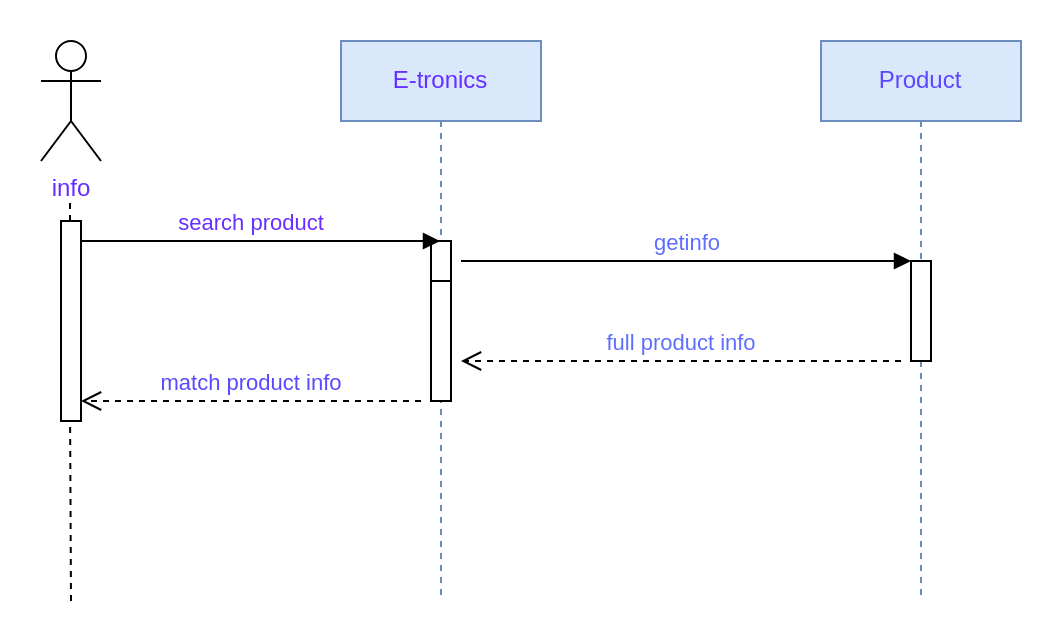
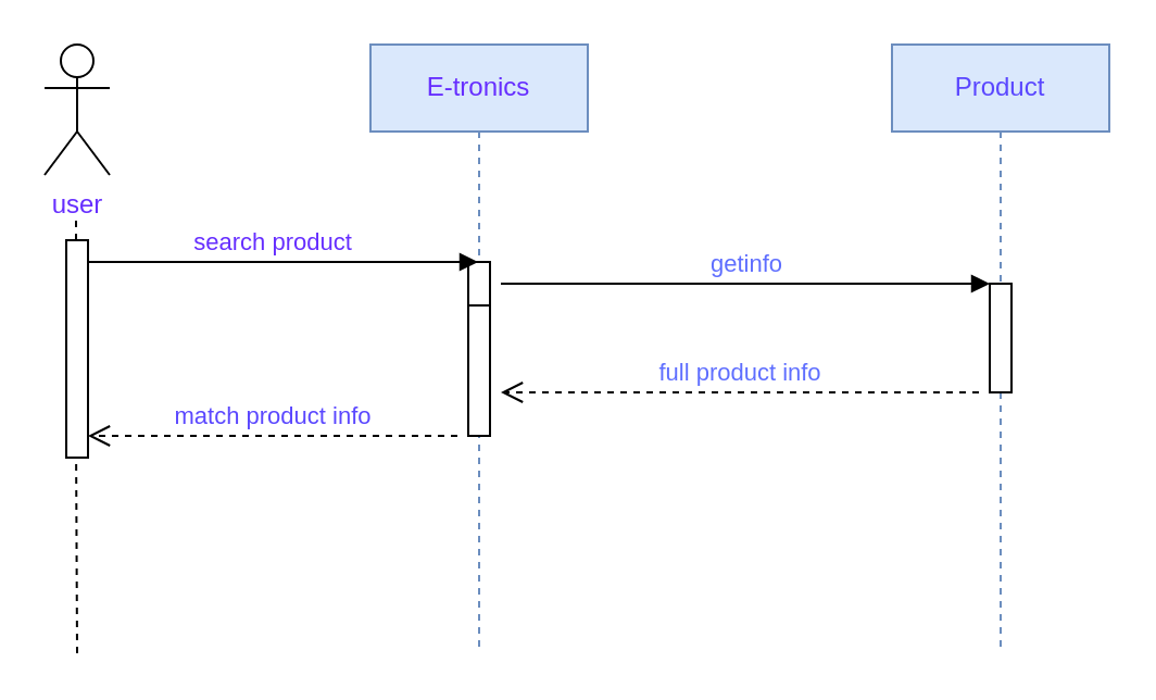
- <mxCell id="8" value="&lt;font color=&quot;#662eff&quot;&gt;info&lt;/font&gt;" style="shape=umlActor;verticalLabelPosition=bottom;verticalAlign=top;html=1;outlineConnect=0;" vertex="1" parent="1"><mxGeometry x="20" y="20" width="30" height="60" as="geometry" /></mxCell>
+ <mxCell id="8" value="&lt;font color=&quot;#662eff&quot;&gt;user&lt;/font&gt;" style="shape=umlActor;verticalLabelPosition=bottom;verticalAlign=top;html=1;outlineConnect=0;" vertex="1" parent="1"><mxGeometry x="20" y="20" width="30" height="60" as="geometry" /></mxCell>
